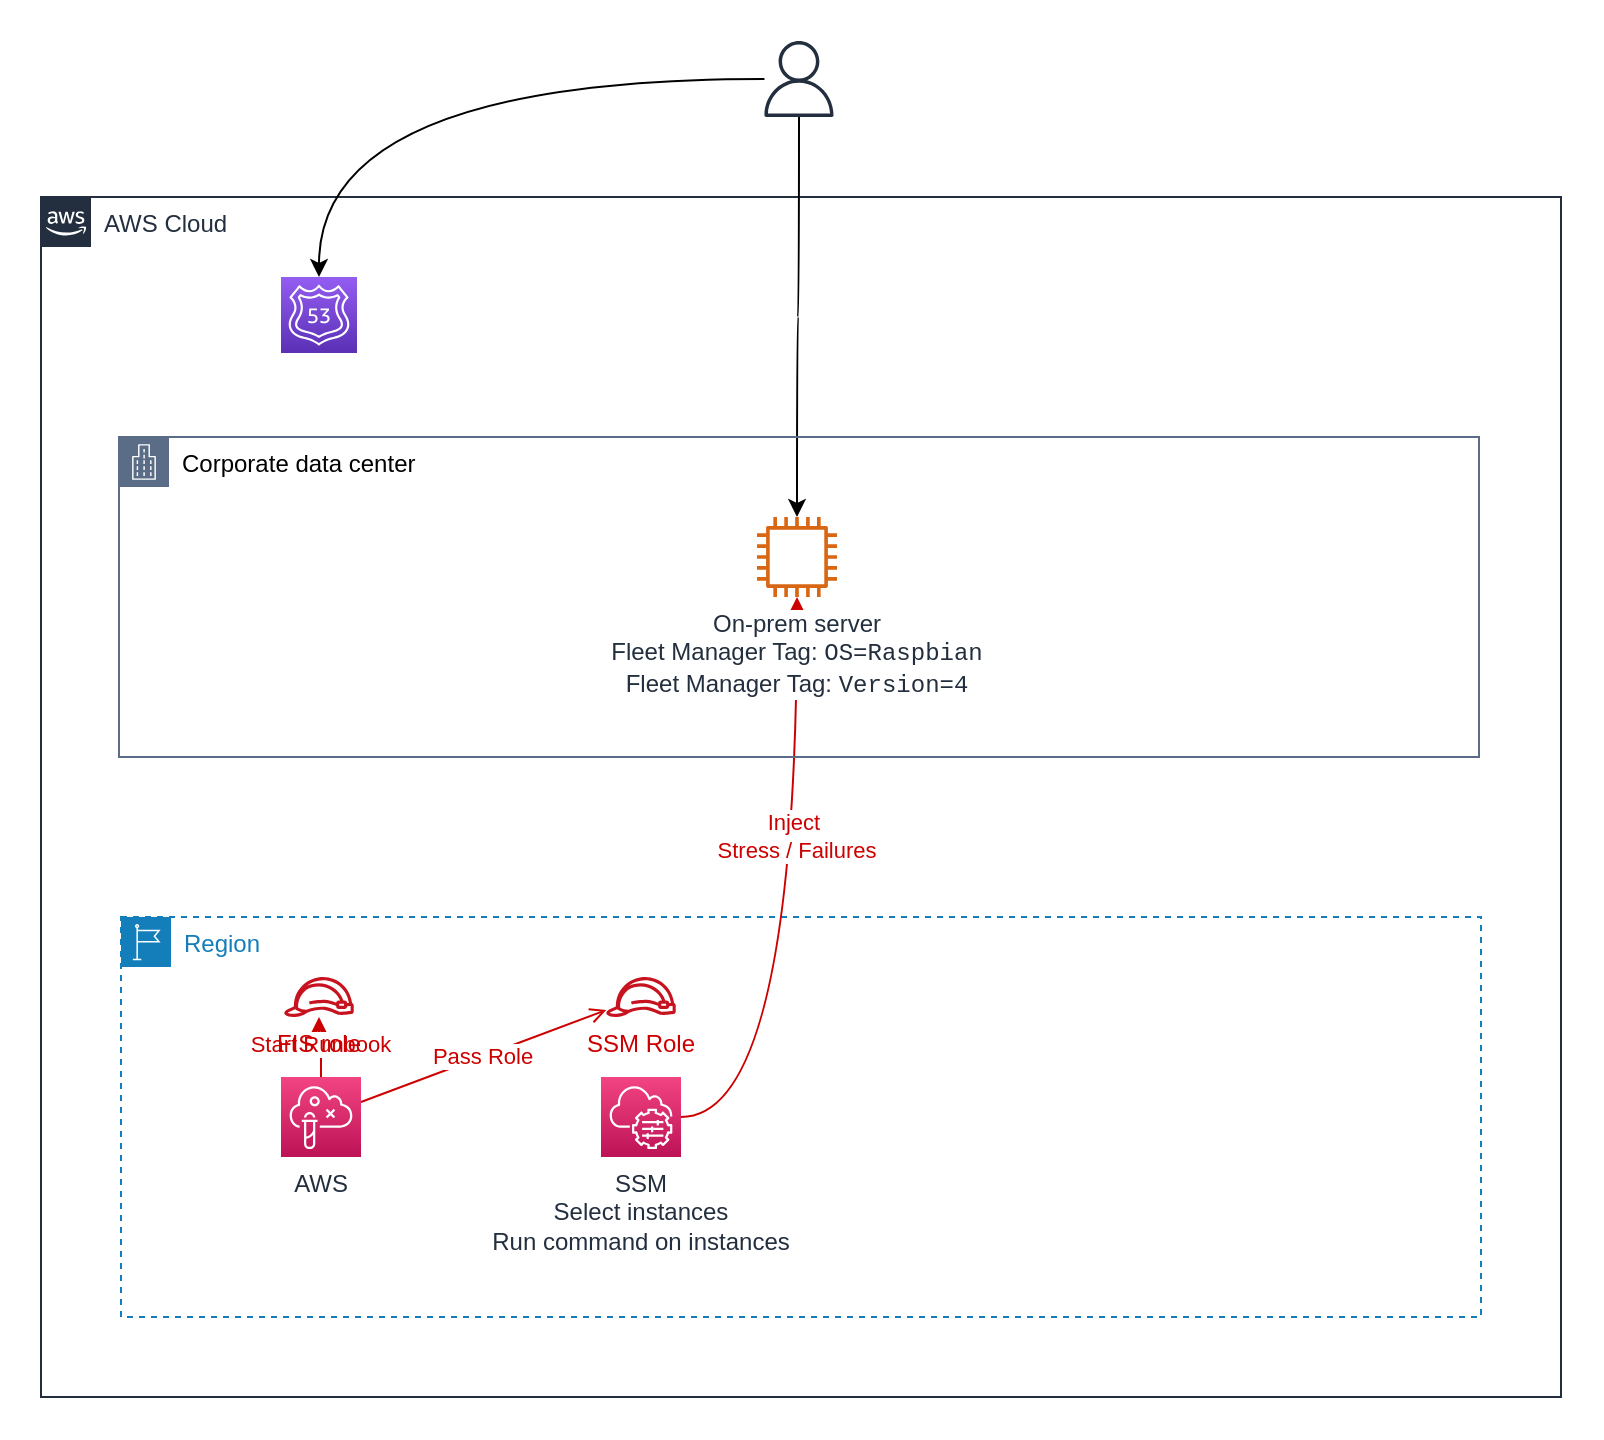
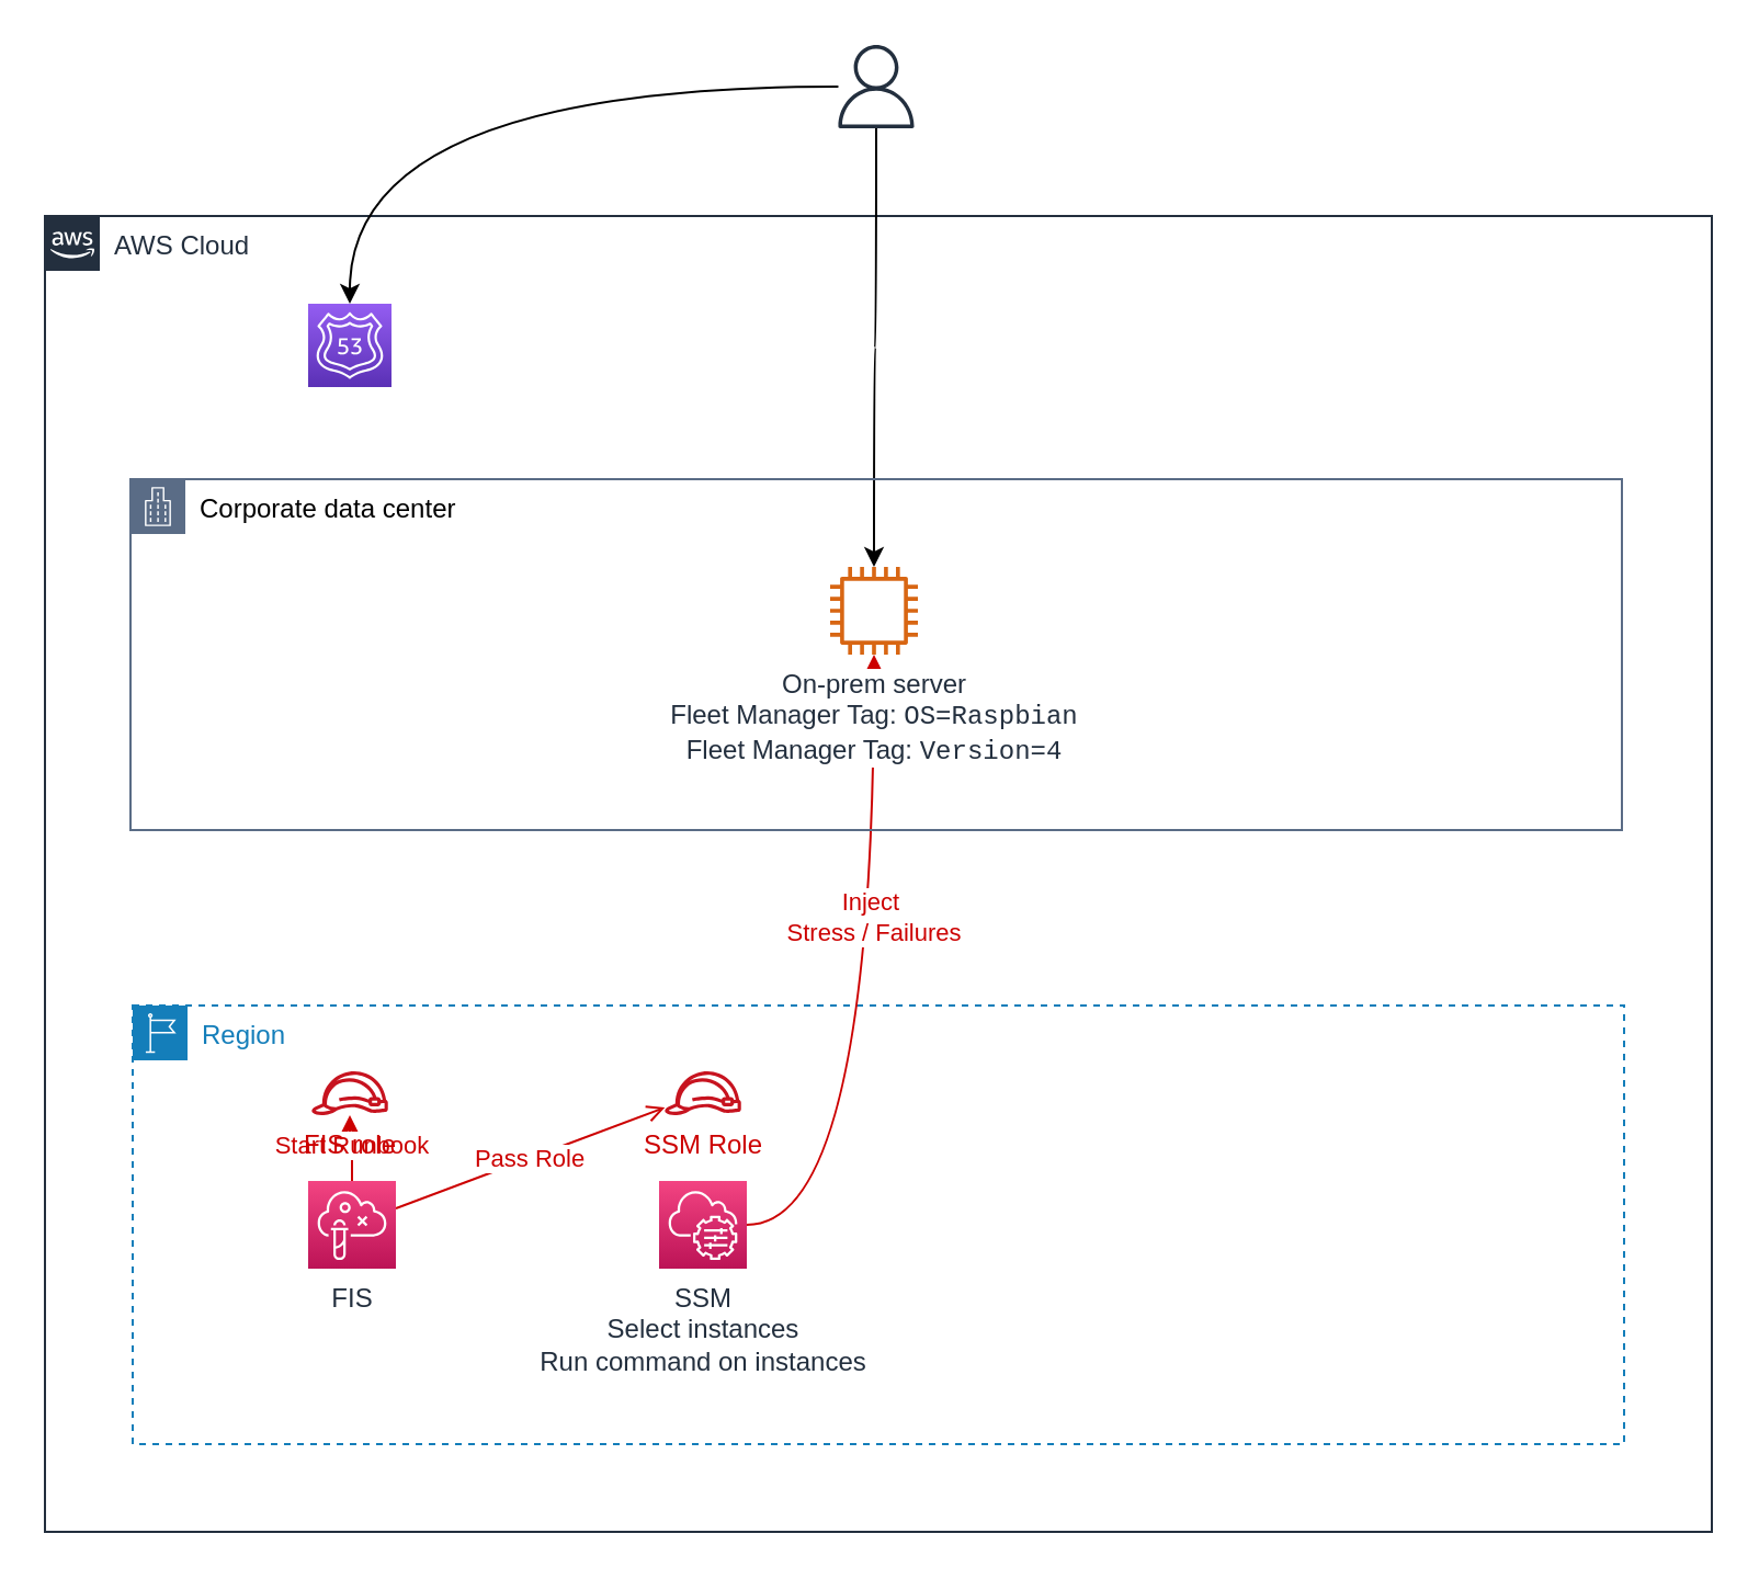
- <mxCell id="10" value="AWS" style="points=[[0,0,0],[0.25,0,0],[0.5,0,0],[0.75,0,0],[1,0,0],[0,1,0],[0.25,1,0],[0.5,1,0],[0.75,1,0],[1,1,0],[0,0.25,0],[0,0.5,0],[0,0.75,0],[1,0.25,0],[1,0.5,0],[1,0.75,0]];points=[[0,0,0],[0.25,0,0],[0.5,0,0],[0.75,0,0],[1,0,0],[0,1,0],[0.25,1,0],[0.5,1,0],[0.75,1,0],[1,1,0],[0,0.25,0],[0,0.5,0],[0,0.75,0],[1,0.25,0],[1,0.5,0],[1,0.75,0]];outlineConnect=0;fontColor=#232F3E;gradientColor=#F34482;gradientDirection=north;fillColor=#BC1356;strokeColor=#ffffff;dashed=0;verticalLabelPosition=bottom;verticalAlign=top;align=center;html=1;fontSize=12;fontStyle=0;aspect=fixed;shape=mxgraph.aws4.resourceIcon;resIcon=mxgraph.aws4.fault_injection_simulator;" parent="1" vertex="1"><mxGeometry x="140" y="538" width="40" height="40" as="geometry" /></mxCell>
+ <mxCell id="10" value="FIS" style="points=[[0,0,0],[0.25,0,0],[0.5,0,0],[0.75,0,0],[1,0,0],[0,1,0],[0.25,1,0],[0.5,1,0],[0.75,1,0],[1,1,0],[0,0.25,0],[0,0.5,0],[0,0.75,0],[1,0.25,0],[1,0.5,0],[1,0.75,0]];points=[[0,0,0],[0.25,0,0],[0.5,0,0],[0.75,0,0],[1,0,0],[0,1,0],[0.25,1,0],[0.5,1,0],[0.75,1,0],[1,1,0],[0,0.25,0],[0,0.5,0],[0,0.75,0],[1,0.25,0],[1,0.5,0],[1,0.75,0]];outlineConnect=0;fontColor=#232F3E;gradientColor=#F34482;gradientDirection=north;fillColor=#BC1356;strokeColor=#ffffff;dashed=0;verticalLabelPosition=bottom;verticalAlign=top;align=center;html=1;fontSize=12;fontStyle=0;aspect=fixed;shape=mxgraph.aws4.resourceIcon;resIcon=mxgraph.aws4.fault_injection_simulator;" parent="1" vertex="1"><mxGeometry x="140" y="538" width="40" height="40" as="geometry" /></mxCell>
